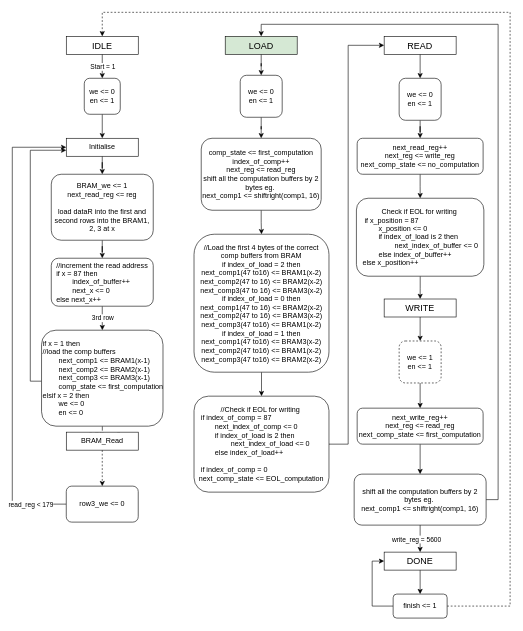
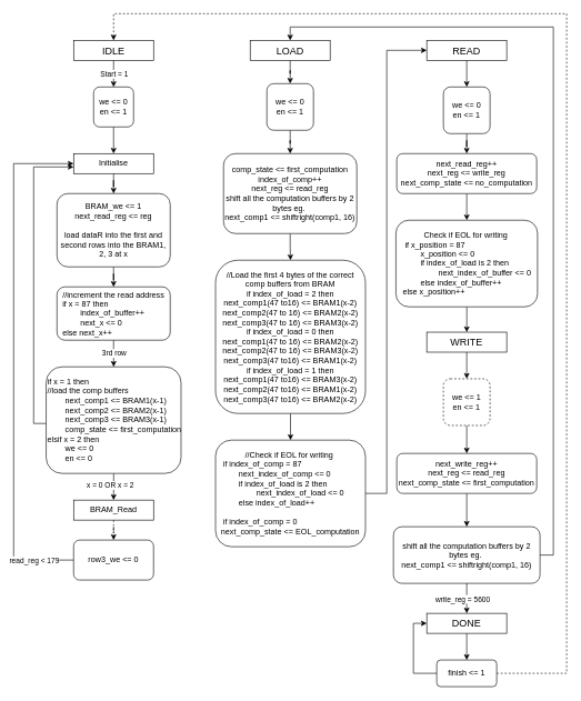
- <mxCell id="24" value="LOAD" style="rounded=0;whiteSpace=wrap;html=1;fontSize=15;fillColor=#d5e8d4;" vertex="1" parent="1"><mxGeometry x="375" y="60" width="120" height="30" as="geometry" /></mxCell>
+ <mxCell id="24" value="LOAD" style="rounded=0;whiteSpace=wrap;html=1;fontSize=15;" vertex="1" parent="1"><mxGeometry x="375" y="60" width="120" height="30" as="geometry" /></mxCell>
- <mxCell id="16" value="BRAM_Read" style="rounded=0;whiteSpace=wrap;html=1;" vertex="1" parent="1"><mxGeometry x="110" y="720" width="120" height="30" as="geometry" /></mxCell>
+ <mxCell id="16" value="BRAM_Read" style="rounded=0;whiteSpace=wrap;html=1;" vertex="1" parent="1"><mxGeometry x="110" y="750" width="120" height="30" as="geometry" /></mxCell>
